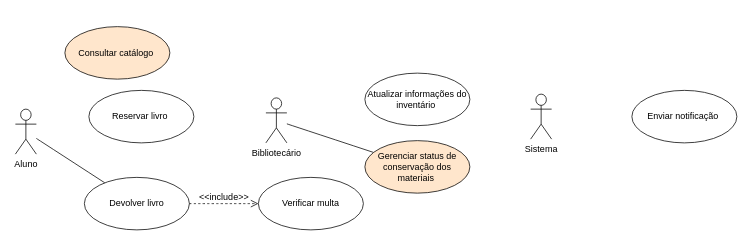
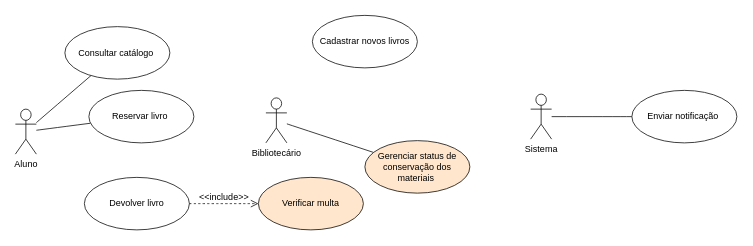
+ <mxCell id="11" value="Cadastrar novos livros" style="ellipse;whiteSpace=wrap;html=1;" vertex="1" parent="1"><mxGeometry x="416" y="20" width="140" height="70" as="geometry" /></mxCell>
- <mxCell id="8" value="Consultar catálogo&amp;nbsp;" style="ellipse;whiteSpace=wrap;html=1;fillColor=#ffe6cc;" vertex="1" parent="1"><mxGeometry x="86" y="35" width="140" height="70" as="geometry" /></mxCell>
+ <mxCell id="8" value="Consultar catálogo&amp;nbsp;" style="ellipse;whiteSpace=wrap;html=1;" vertex="1" parent="1"><mxGeometry x="86" y="35" width="140" height="70" as="geometry" /></mxCell>
+ <mxCell id="2" style="edgeStyle=none;curved=1;rounded=0;orthogonalLoop=1;jettySize=auto;html=1;fontSize=12;startSize=8;endSize=8;endArrow=none;endFill=0;" edge="1" parent="1" source="5" target="8"><mxGeometry relative="1" as="geometry" /></mxCell>
- <mxCell id="12" value="Atualizar informações do inventário&amp;nbsp;" style="ellipse;whiteSpace=wrap;html=1;" vertex="1" parent="1"><mxGeometry x="486" y="97" width="140" height="70" as="geometry" /></mxCell>
+ <mxCell id="16" style="edgeStyle=none;curved=1;rounded=0;orthogonalLoop=1;jettySize=auto;html=1;fontSize=12;startSize=8;endSize=8;endArrow=none;endFill=0;" edge="1" parent="1" source="17" target="18"><mxGeometry relative="1" as="geometry"><Array as="points"><mxPoint x="818" y="155" /></Array></mxGeometry></mxCell>
+ <mxCell id="3" style="edgeStyle=none;curved=1;rounded=0;orthogonalLoop=1;jettySize=auto;html=1;fontSize=12;startSize=8;endSize=8;endArrow=none;endFill=0;" edge="1" parent="1" source="5" target="9"><mxGeometry relative="1" as="geometry" /></mxCell>
- <mxCell id="4" style="edgeStyle=none;curved=1;rounded=0;orthogonalLoop=1;jettySize=auto;html=1;fontSize=12;startSize=8;endSize=8;endArrow=none;endFill=0;" edge="1" parent="1" source="5" target="10"><mxGeometry relative="1" as="geometry" /></mxCell>
- <mxCell id="14" value="Verificar multa" style="ellipse;whiteSpace=wrap;html=1;" vertex="1" parent="1"><mxGeometry x="344" y="236" width="140" height="70" as="geometry" /></mxCell>
+ <mxCell id="14" value="Verificar multa" style="ellipse;whiteSpace=wrap;html=1;fillColor=#ffe6cc;" vertex="1" parent="1"><mxGeometry x="344" y="236" width="140" height="70" as="geometry" /></mxCell>
